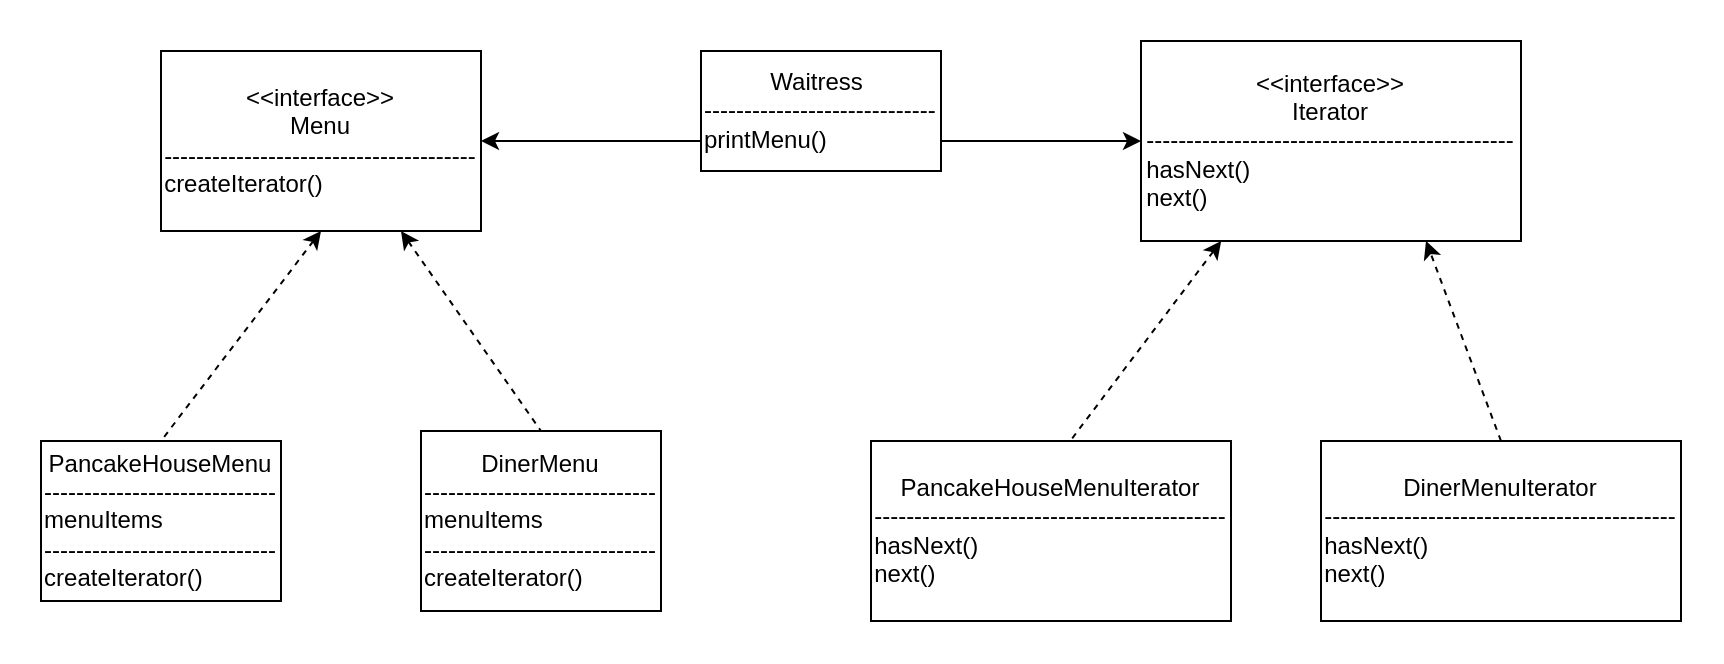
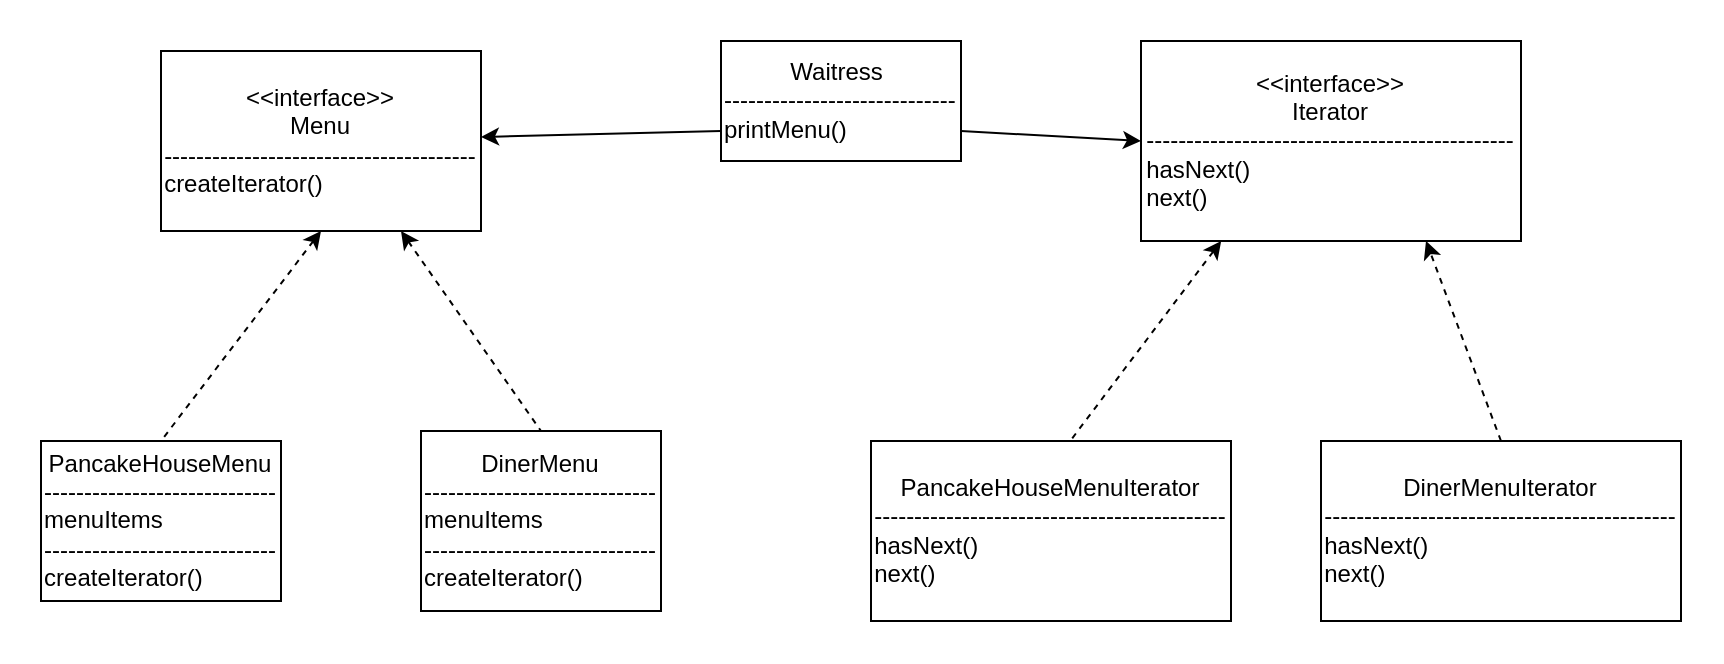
- <mxCell id="2" value="&lt;div style=&quot;text-align: center&quot;&gt;&lt;span&gt;Waitress&amp;nbsp;&lt;/span&gt;&lt;/div&gt;&lt;div style=&quot;text-align: center&quot;&gt;&lt;span&gt;-----------------------------&lt;/span&gt;&lt;/div&gt;printMenu()&lt;br&gt;&lt;div style=&quot;text-align: justify&quot;&gt;&lt;/div&gt;" style="rounded=0;whiteSpace=wrap;html=1;align=left;" vertex="1" parent="1"><mxGeometry x="350" y="25" width="120" height="60" as="geometry" /></mxCell>
+ <mxCell id="2" value="&lt;div style=&quot;text-align: center&quot;&gt;&lt;span&gt;Waitress&amp;nbsp;&lt;/span&gt;&lt;/div&gt;&lt;div style=&quot;text-align: center&quot;&gt;&lt;span&gt;-----------------------------&lt;/span&gt;&lt;/div&gt;printMenu()&lt;br&gt;&lt;div style=&quot;text-align: justify&quot;&gt;&lt;/div&gt;" style="rounded=0;whiteSpace=wrap;html=1;align=left;" vertex="1" parent="1"><mxGeometry x="360" y="20" width="120" height="60" as="geometry" /></mxCell>
